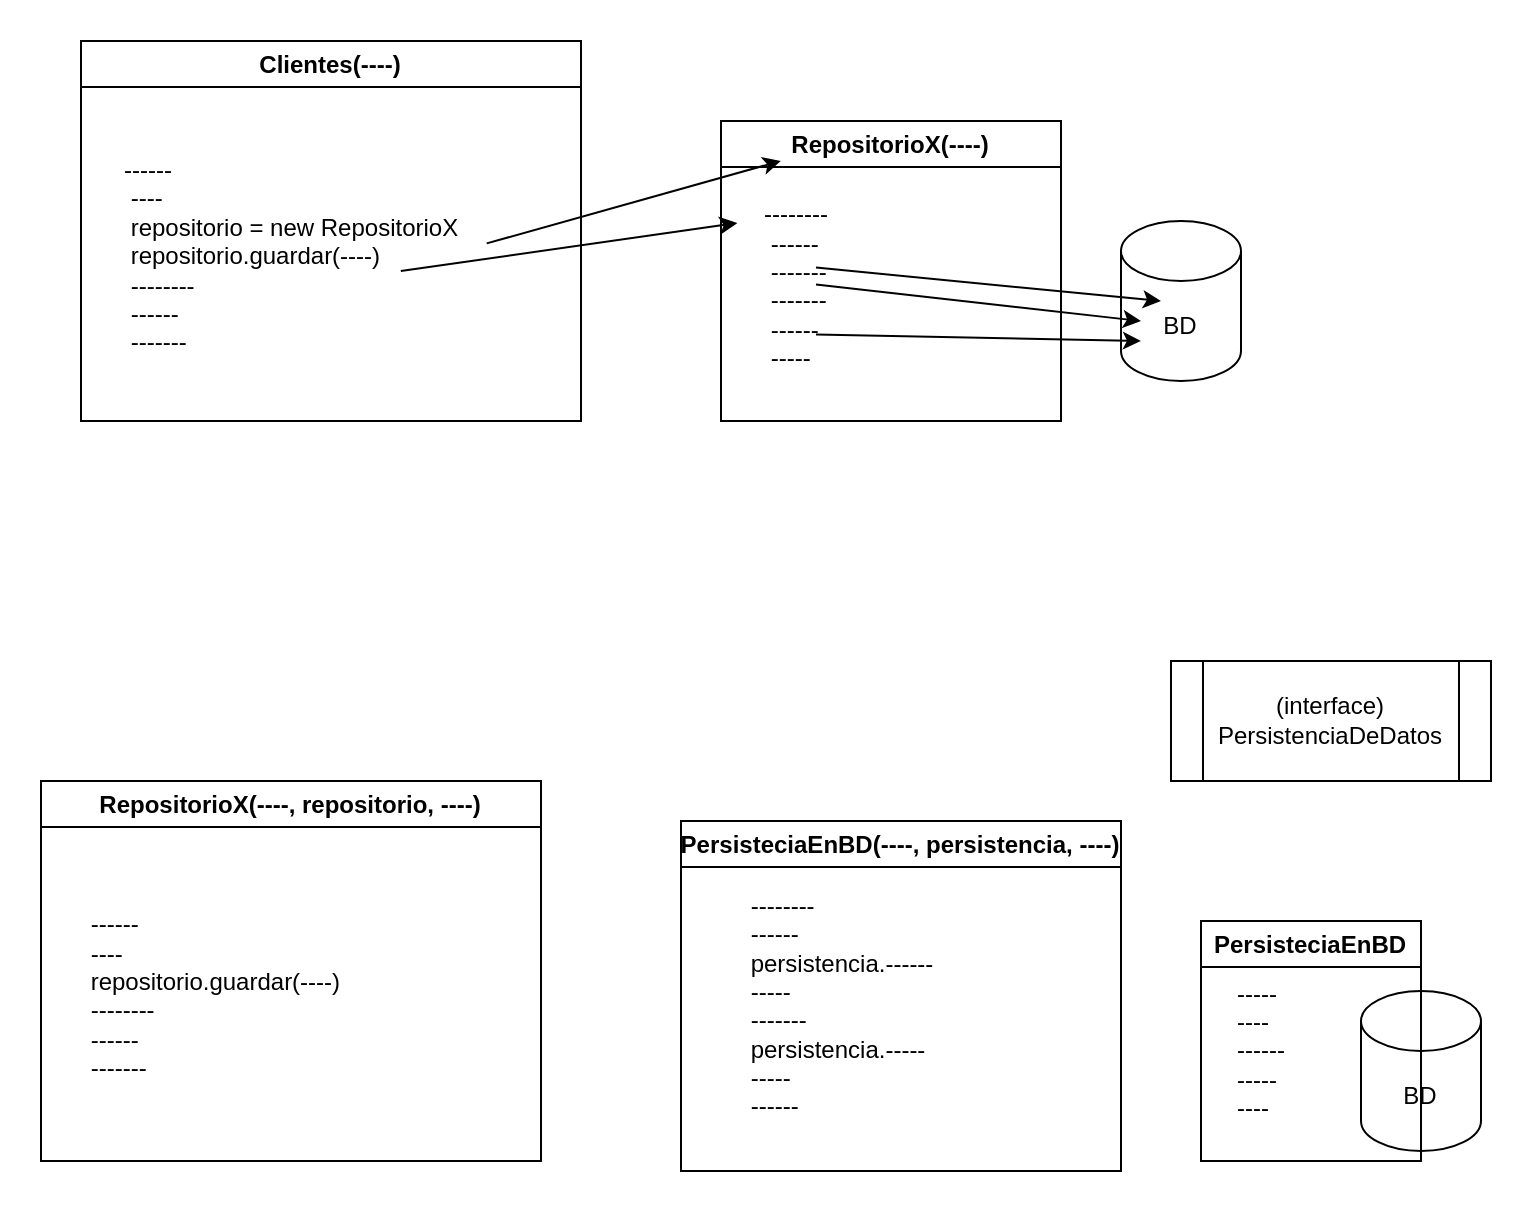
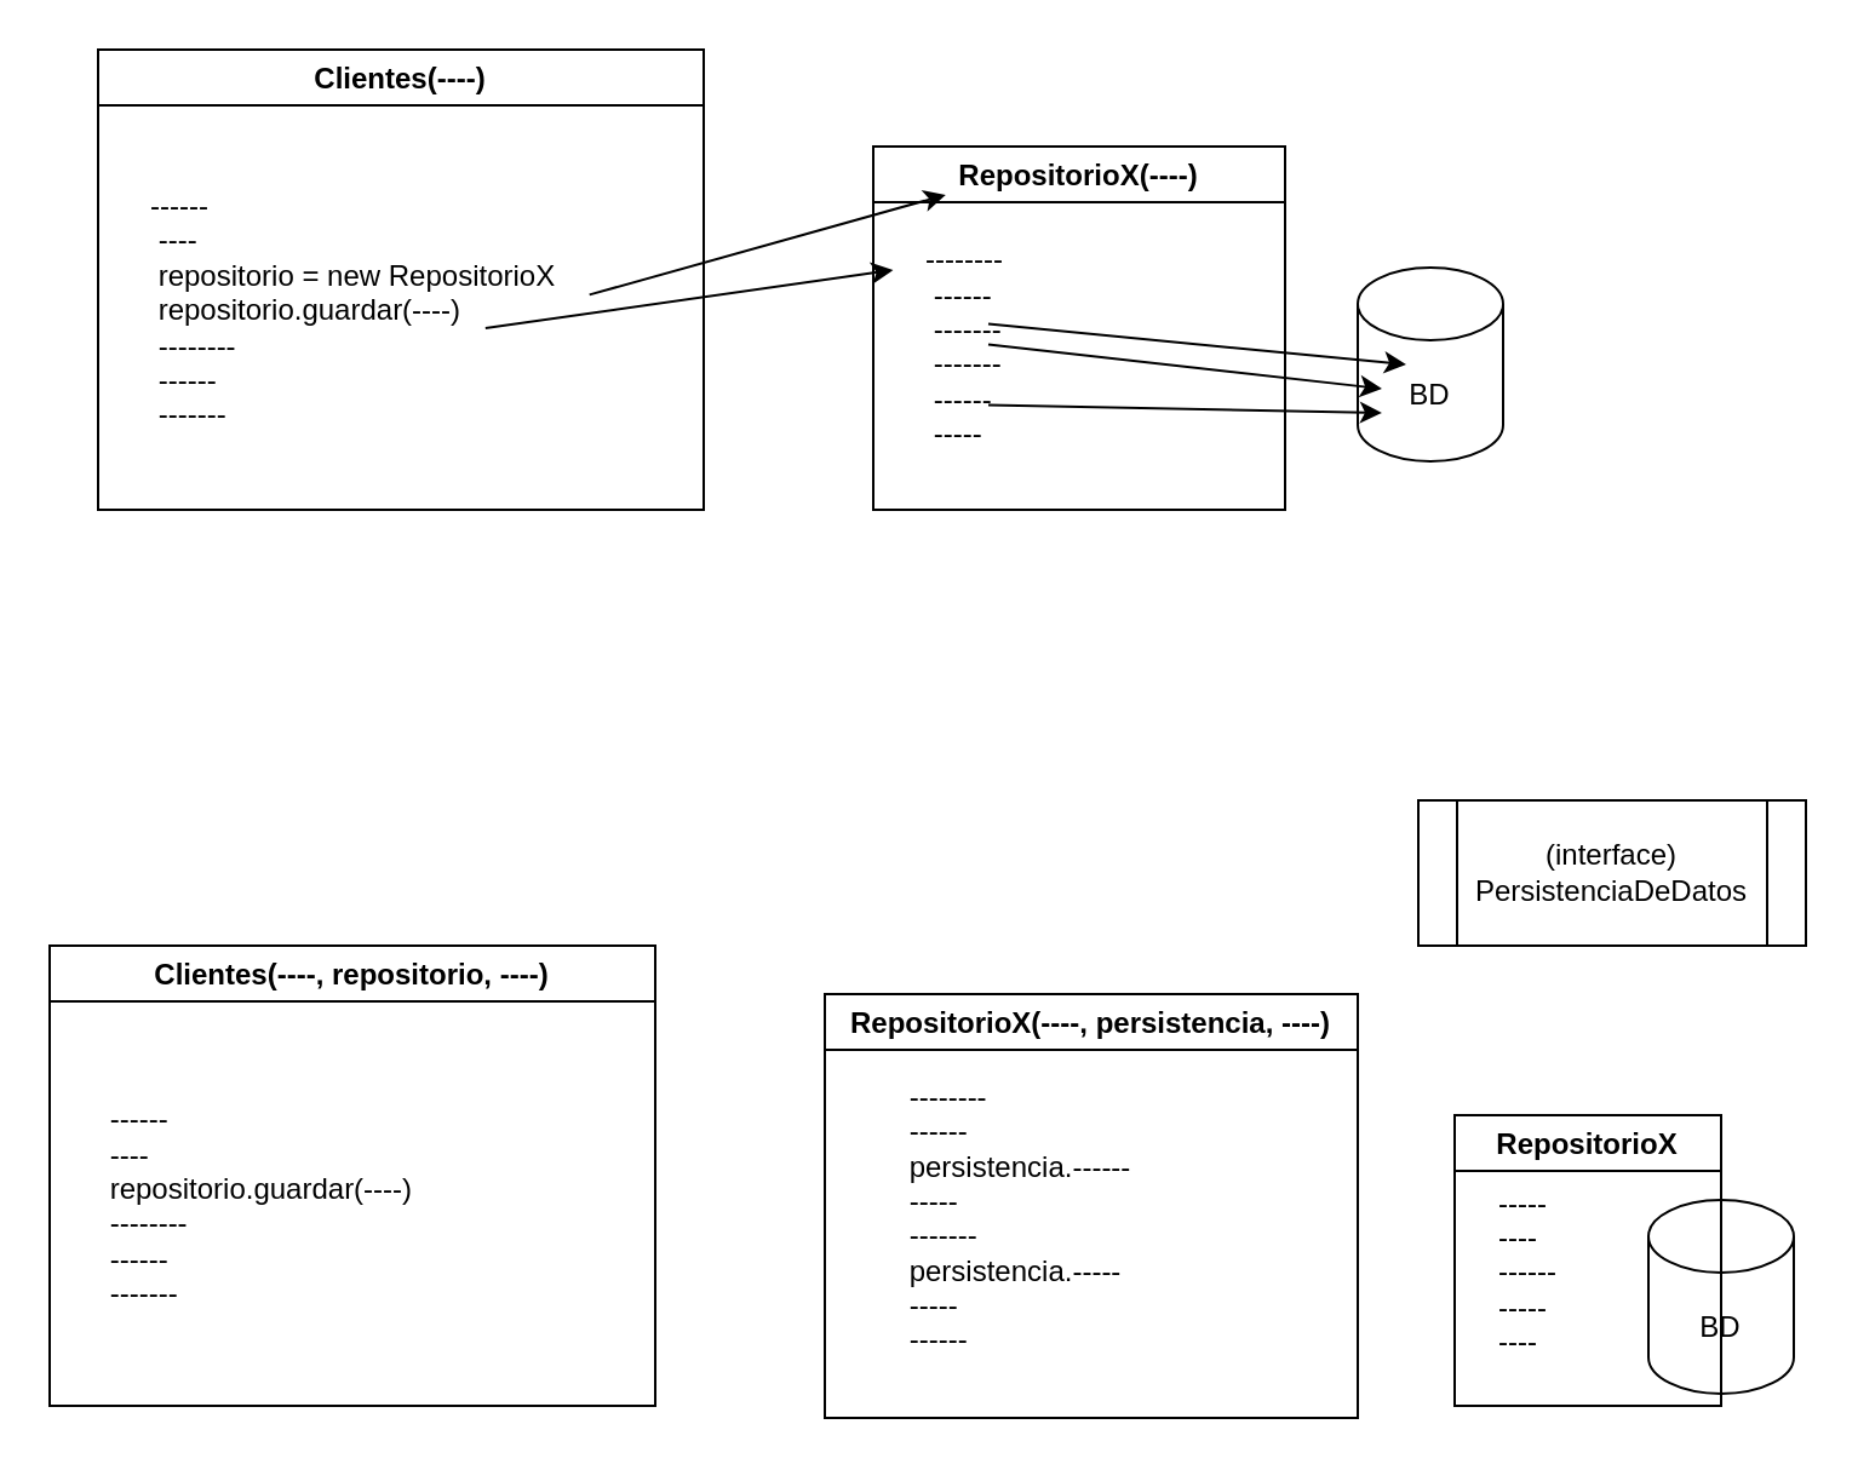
- <mxCell id="9" value="RepositorioX(----, repositorio, ----)" style="swimlane;" parent="1" vertex="1"><mxGeometry x="20" y="390" width="250" height="190" as="geometry" /></mxCell>
+ <mxCell id="9" value="Clientes(----, repositorio, ----)" style="swimlane;" parent="1" vertex="1"><mxGeometry x="20" y="390" width="250" height="190" as="geometry" /></mxCell>
- <mxCell id="11" value="PersisteciaEnBD(----, persistencia, ----)" style="swimlane;" parent="1" vertex="1"><mxGeometry x="340" y="410" width="220" height="175" as="geometry" /></mxCell>
+ <mxCell id="11" value="RepositorioX(----, persistencia, ----)" style="swimlane;" parent="1" vertex="1"><mxGeometry x="340" y="410" width="220" height="175" as="geometry" /></mxCell>
- <mxCell id="14" value="PersisteciaEnBD" style="swimlane;" parent="1" vertex="1"><mxGeometry x="600" y="460" width="110" height="120" as="geometry" /></mxCell>
+ <mxCell id="14" value="RepositorioX" style="swimlane;" parent="1" vertex="1"><mxGeometry x="600" y="460" width="110" height="120" as="geometry" /></mxCell>
